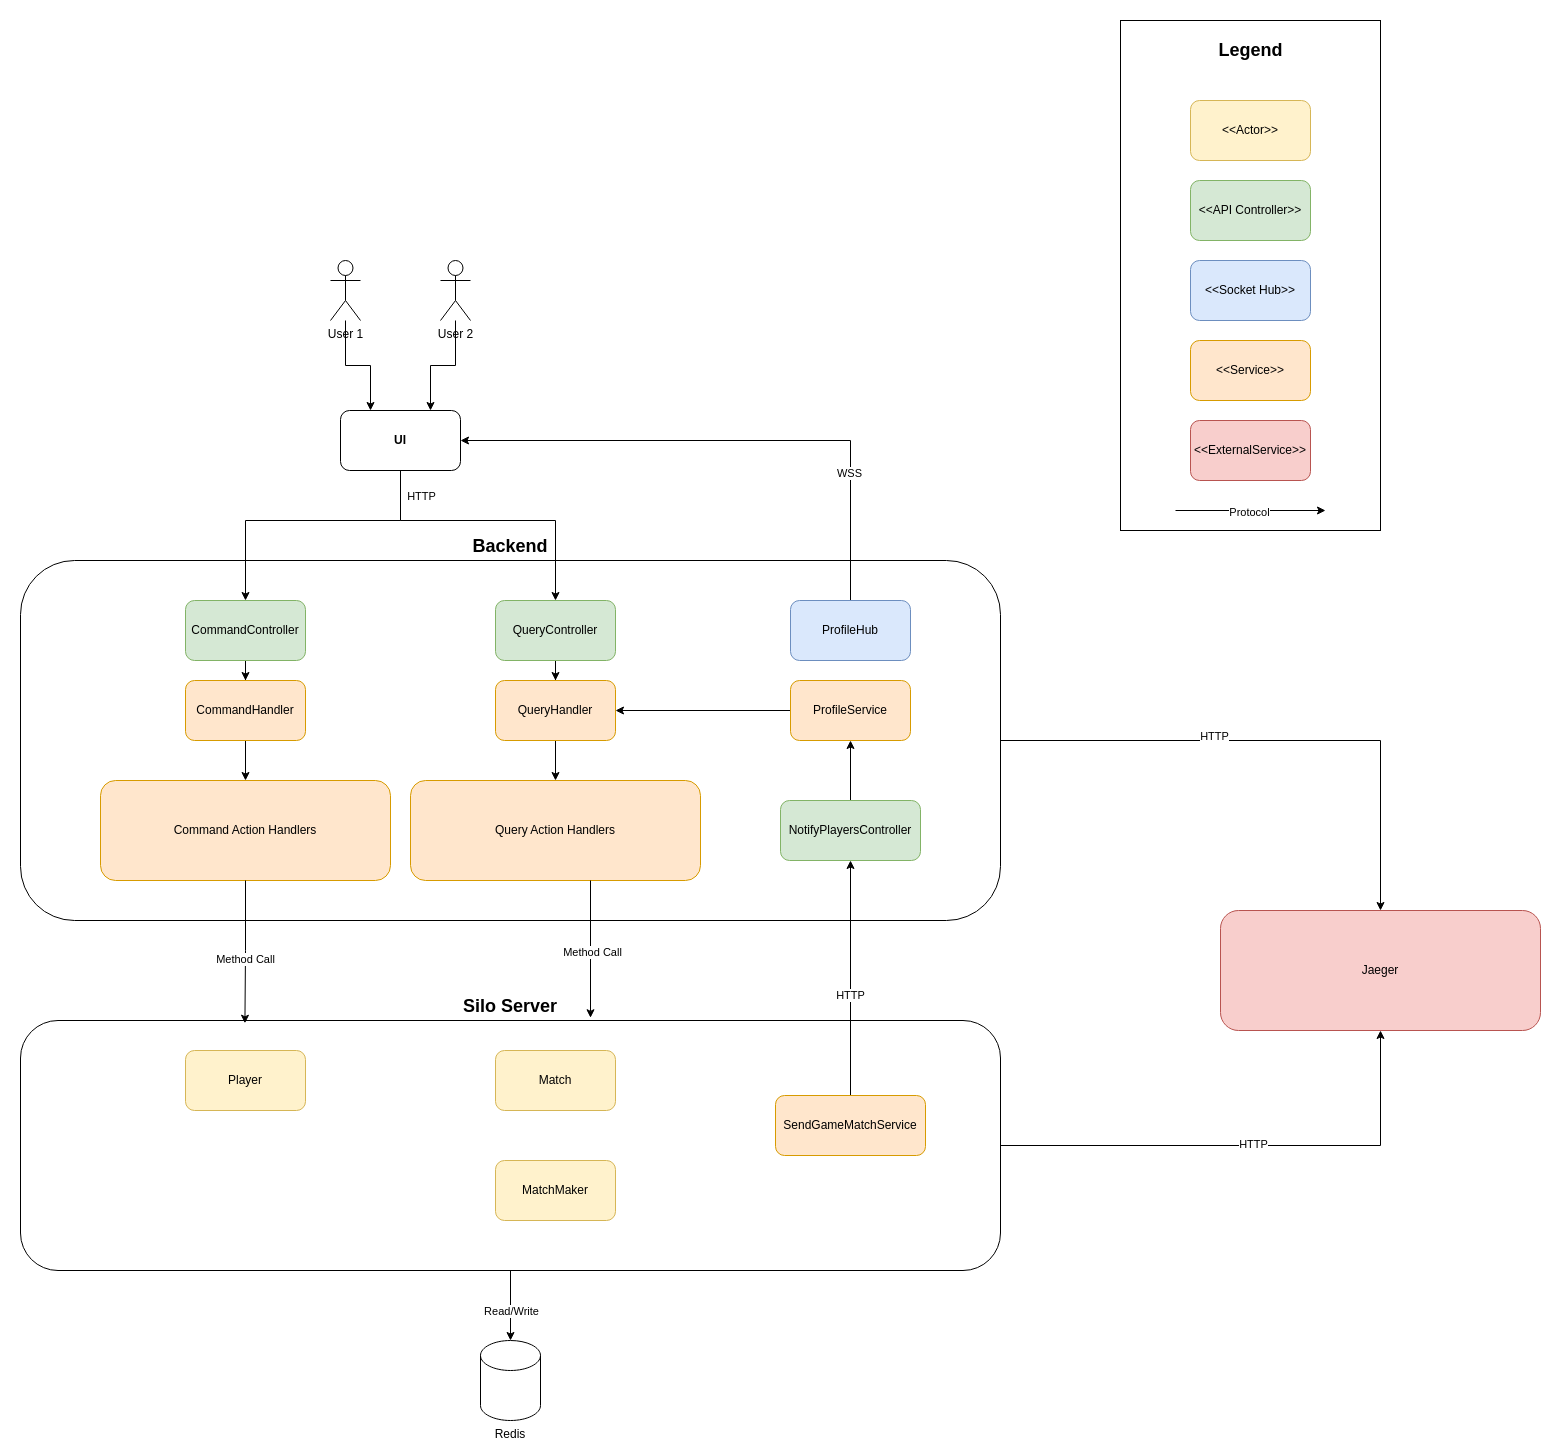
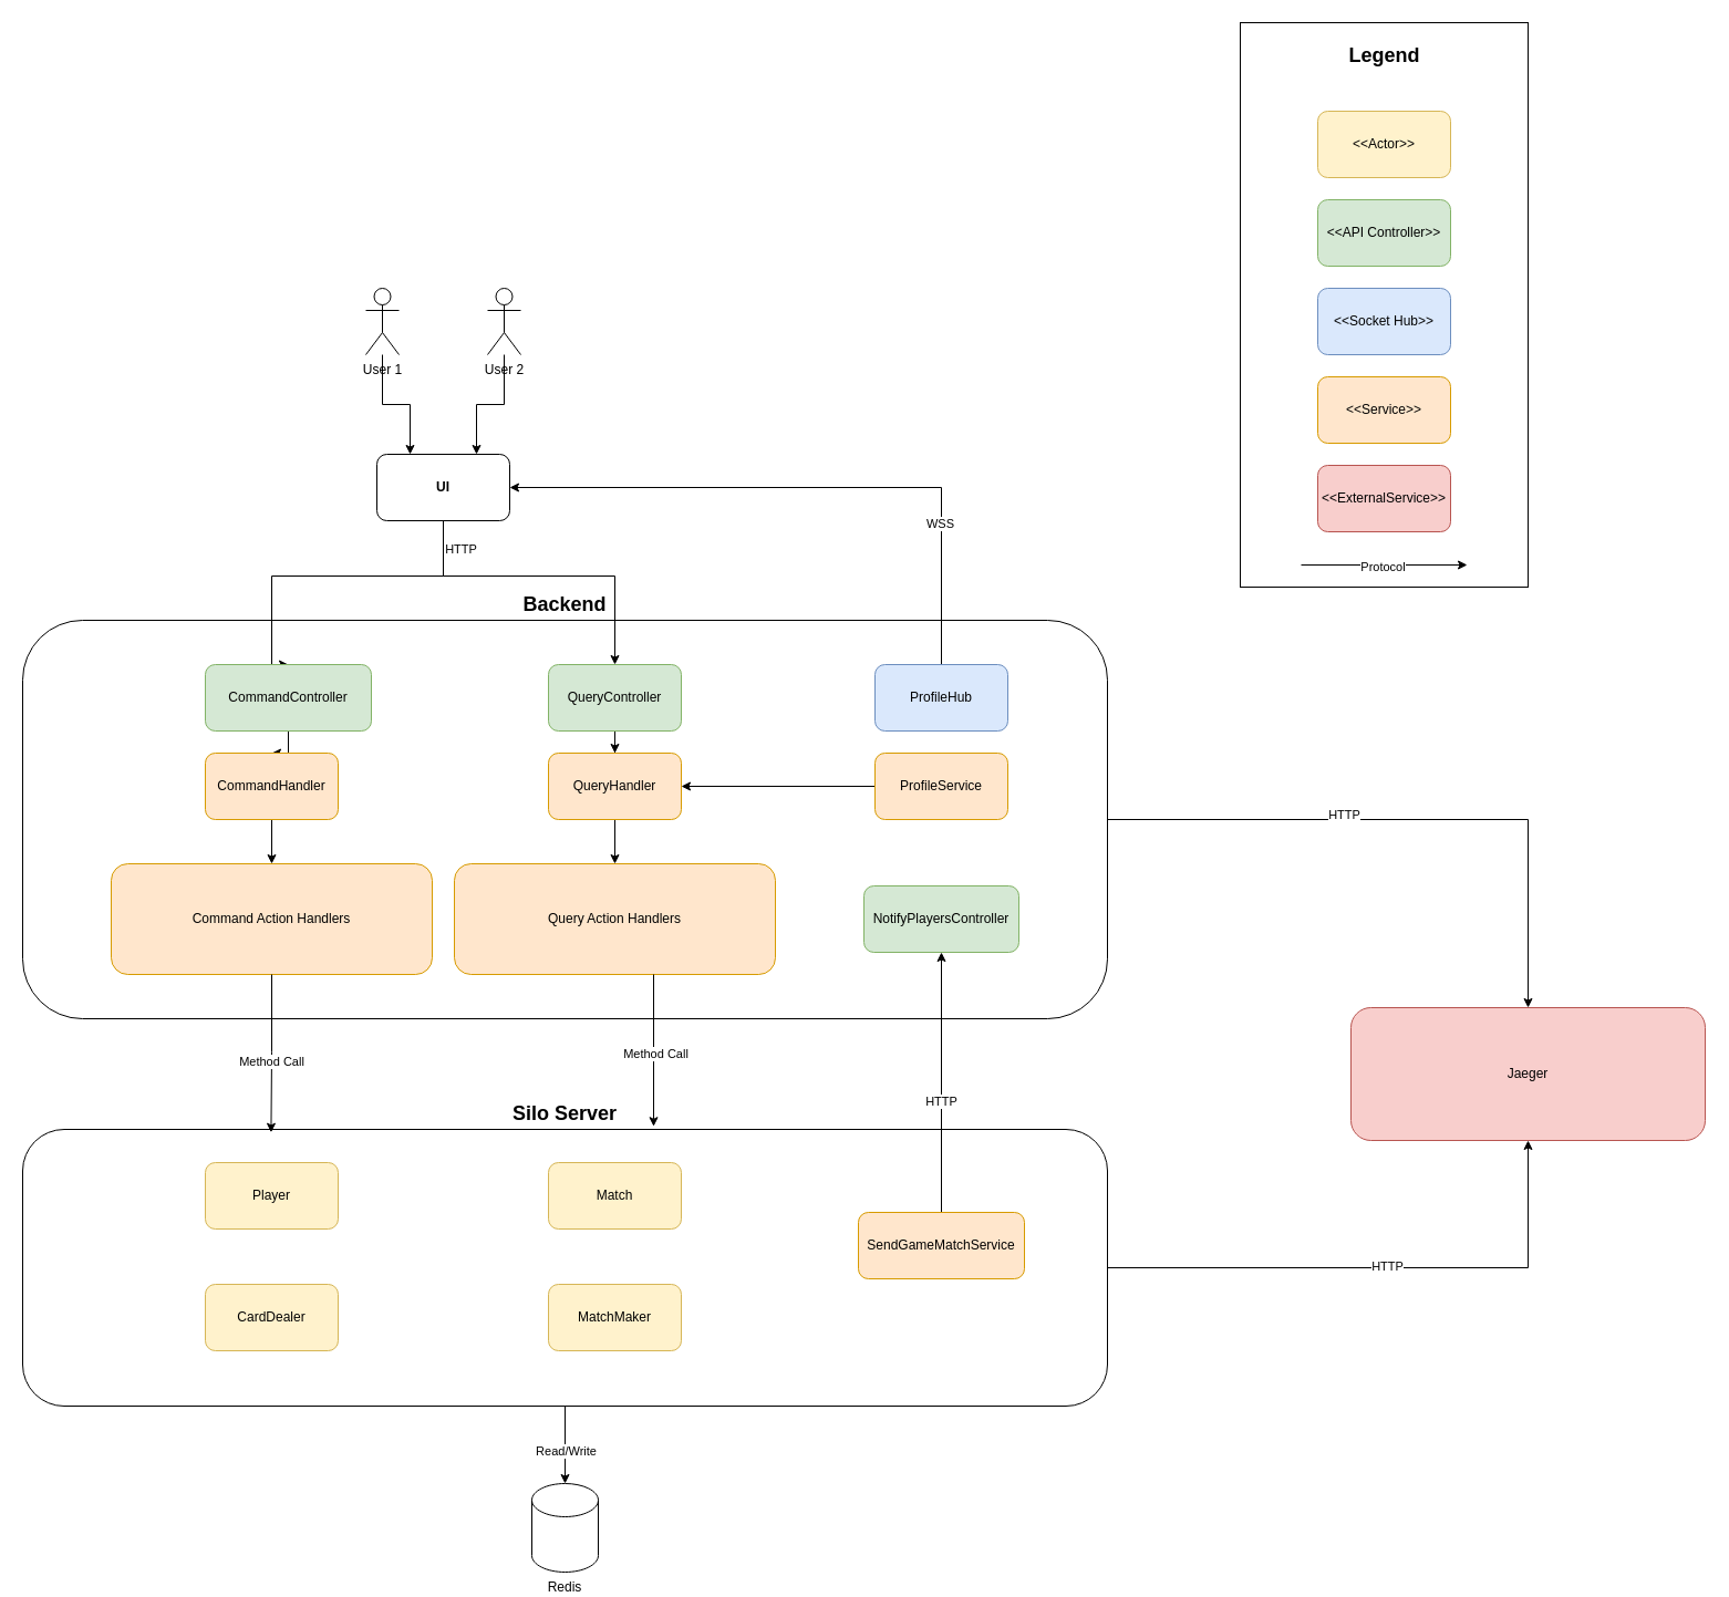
- <mxCell id="25" value="CommandController" style="rounded=1;whiteSpace=wrap;html=1;fillColor=#d5e8d4;strokeColor=#82b366;" parent="1" vertex="1"><mxGeometry x="185" y="600" width="120" height="60" as="geometry" /></mxCell>
+ <mxCell id="25" value="CommandController" style="rounded=1;whiteSpace=wrap;html=1;fillColor=#d5e8d4;strokeColor=#82b366;" parent="1" vertex="1"><mxGeometry x="185" y="600" width="150" height="60" as="geometry" /></mxCell>
- <mxCell id="49" style="edgeStyle=orthogonalEdgeStyle;rounded=0;orthogonalLoop=1;jettySize=auto;html=1;" edge="1" parent="1" source="50" target="43"><mxGeometry relative="1" as="geometry" /></mxCell>
+ <mxCell id="12" value="CardDealer" style="rounded=1;whiteSpace=wrap;html=1;fillColor=#fff2cc;strokeColor=#d6b656;" parent="1" vertex="1"><mxGeometry x="185" y="1160" width="120" height="60" as="geometry" /></mxCell>
